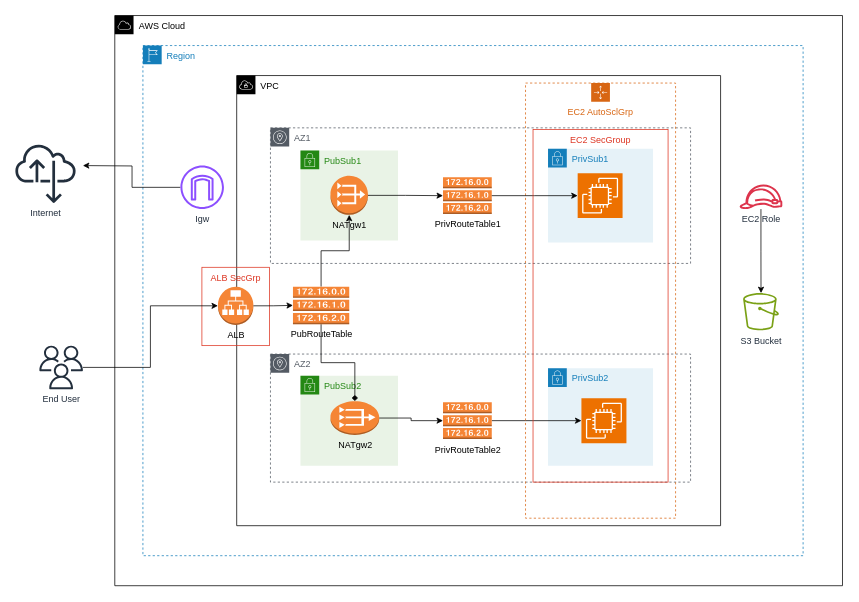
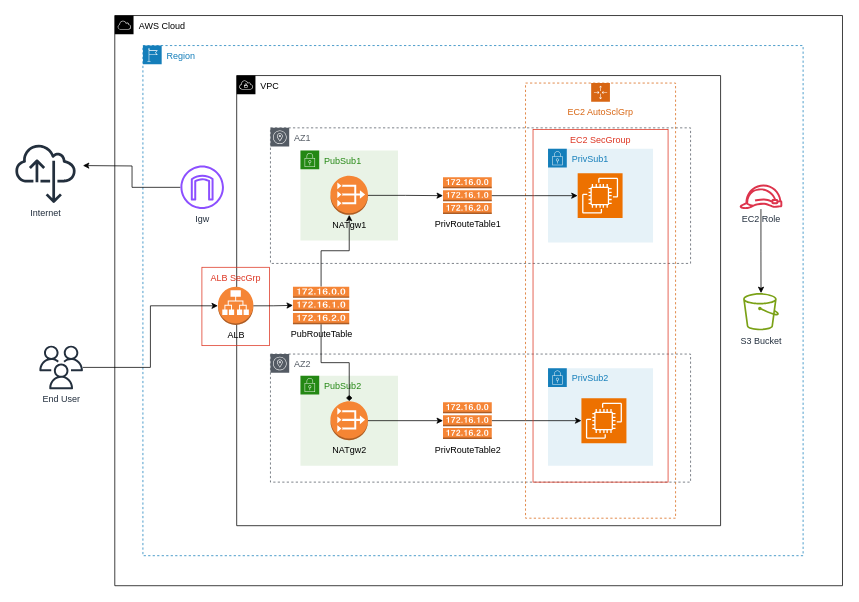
- <mxCell id="10" value="NATgw2" style="outlineConnect=0;dashed=0;verticalLabelPosition=bottom;verticalAlign=top;align=center;html=1;shape=mxgraph.aws3.vpc_nat_gateway;fillColor=#F58534;gradientColor=none;" vertex="1" parent="9"><mxGeometry x="40" y="34" width="65" height="45" as="geometry" /></mxCell>
+ <mxCell id="10" value="NATgw2" style="outlineConnect=0;dashed=0;verticalLabelPosition=bottom;verticalAlign=top;align=center;html=1;shape=mxgraph.aws3.vpc_nat_gateway;fillColor=#F58534;gradientColor=none;" vertex="1" parent="9"><mxGeometry x="40" y="34" width="50" height="52" as="geometry" /></mxCell>
